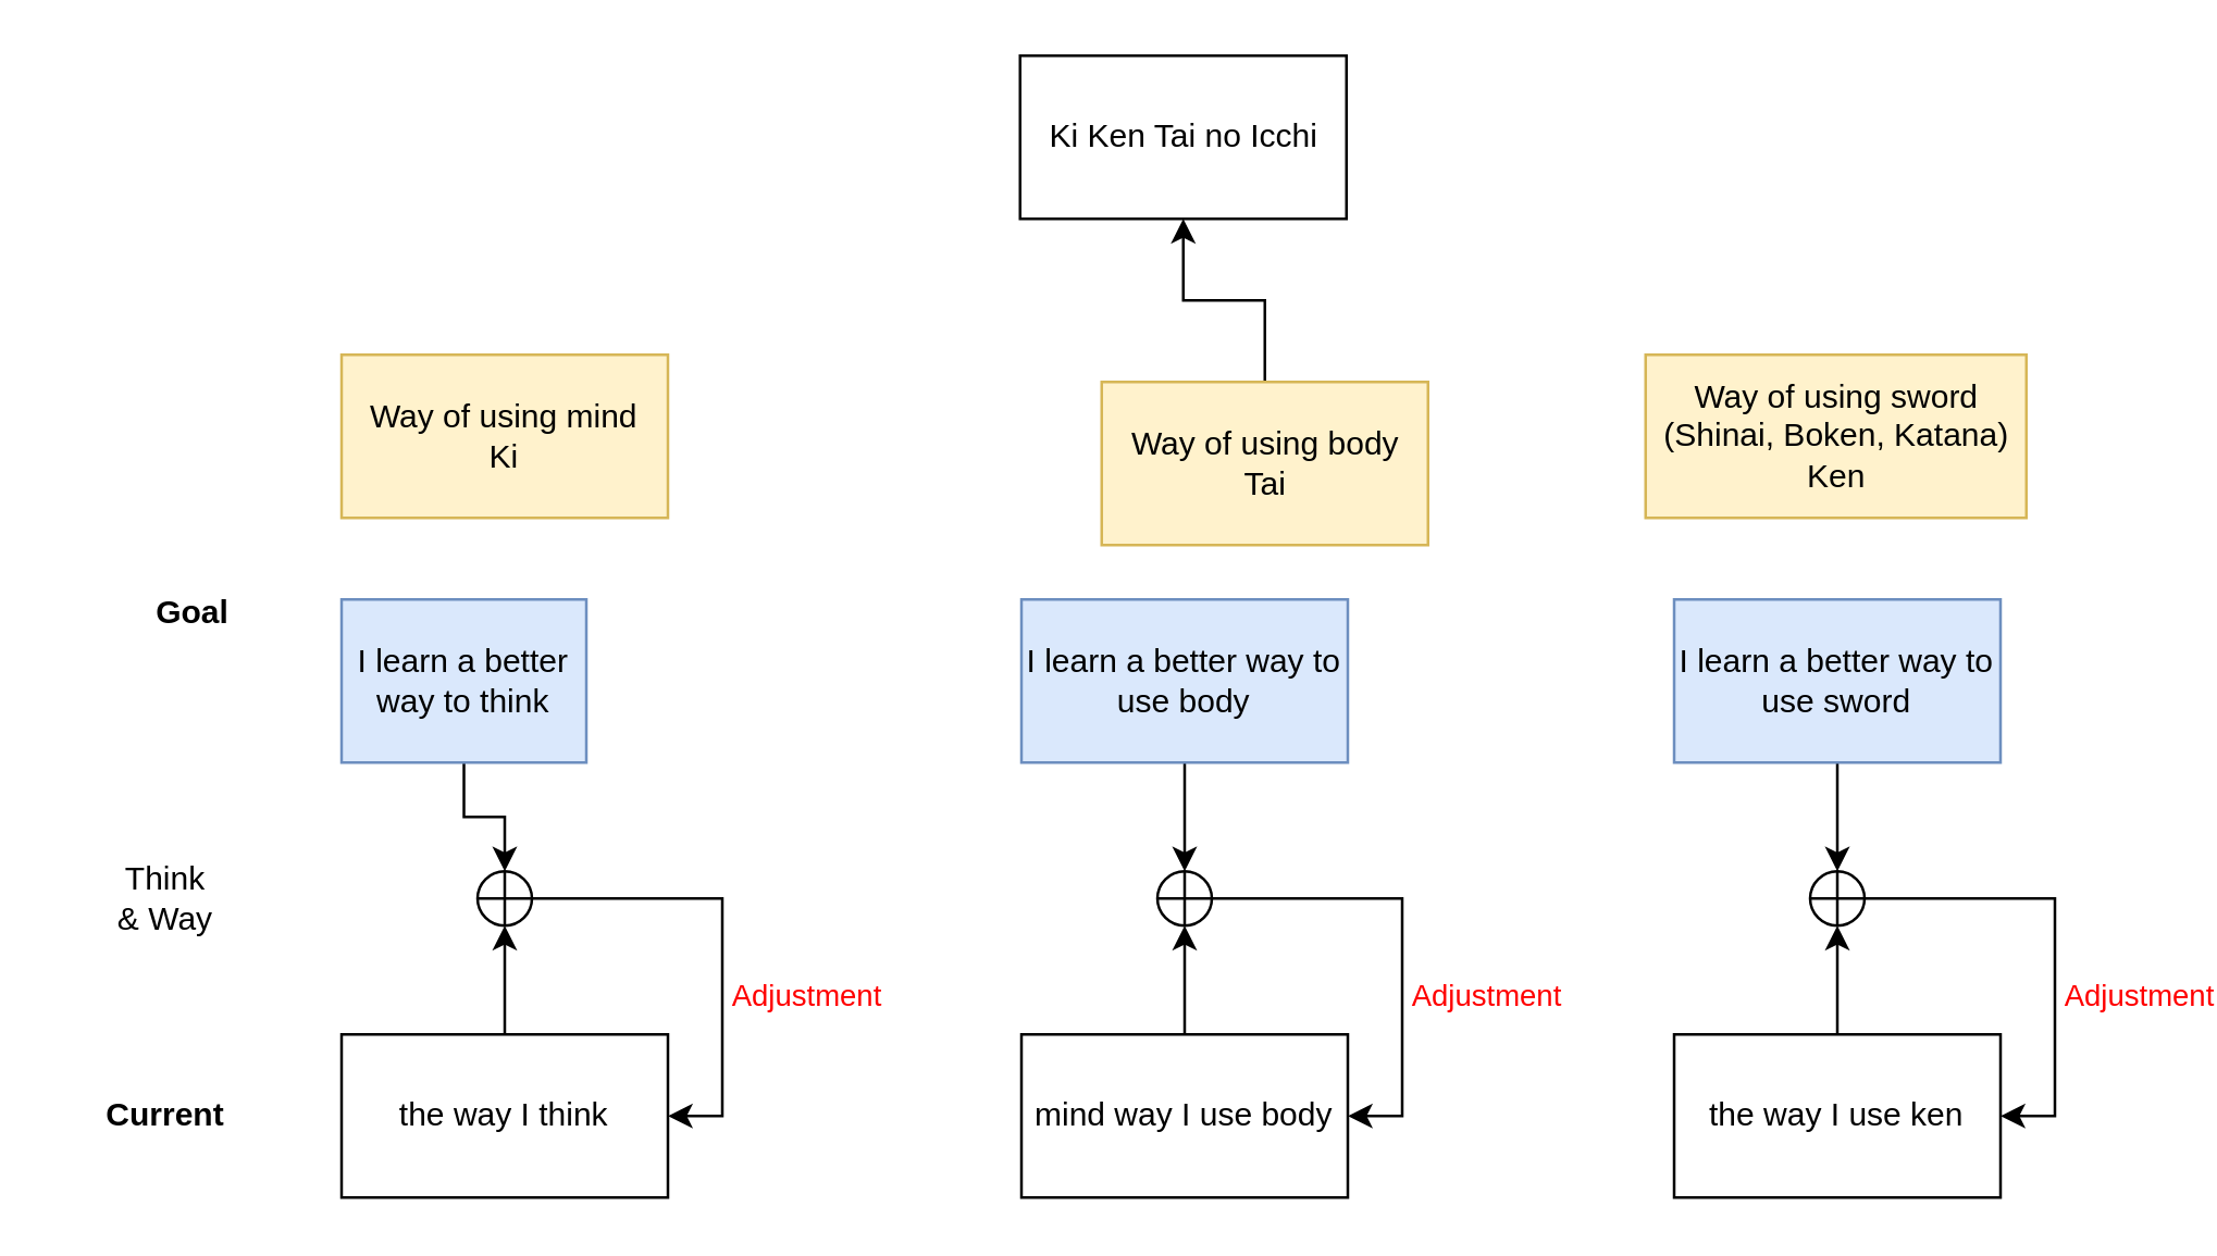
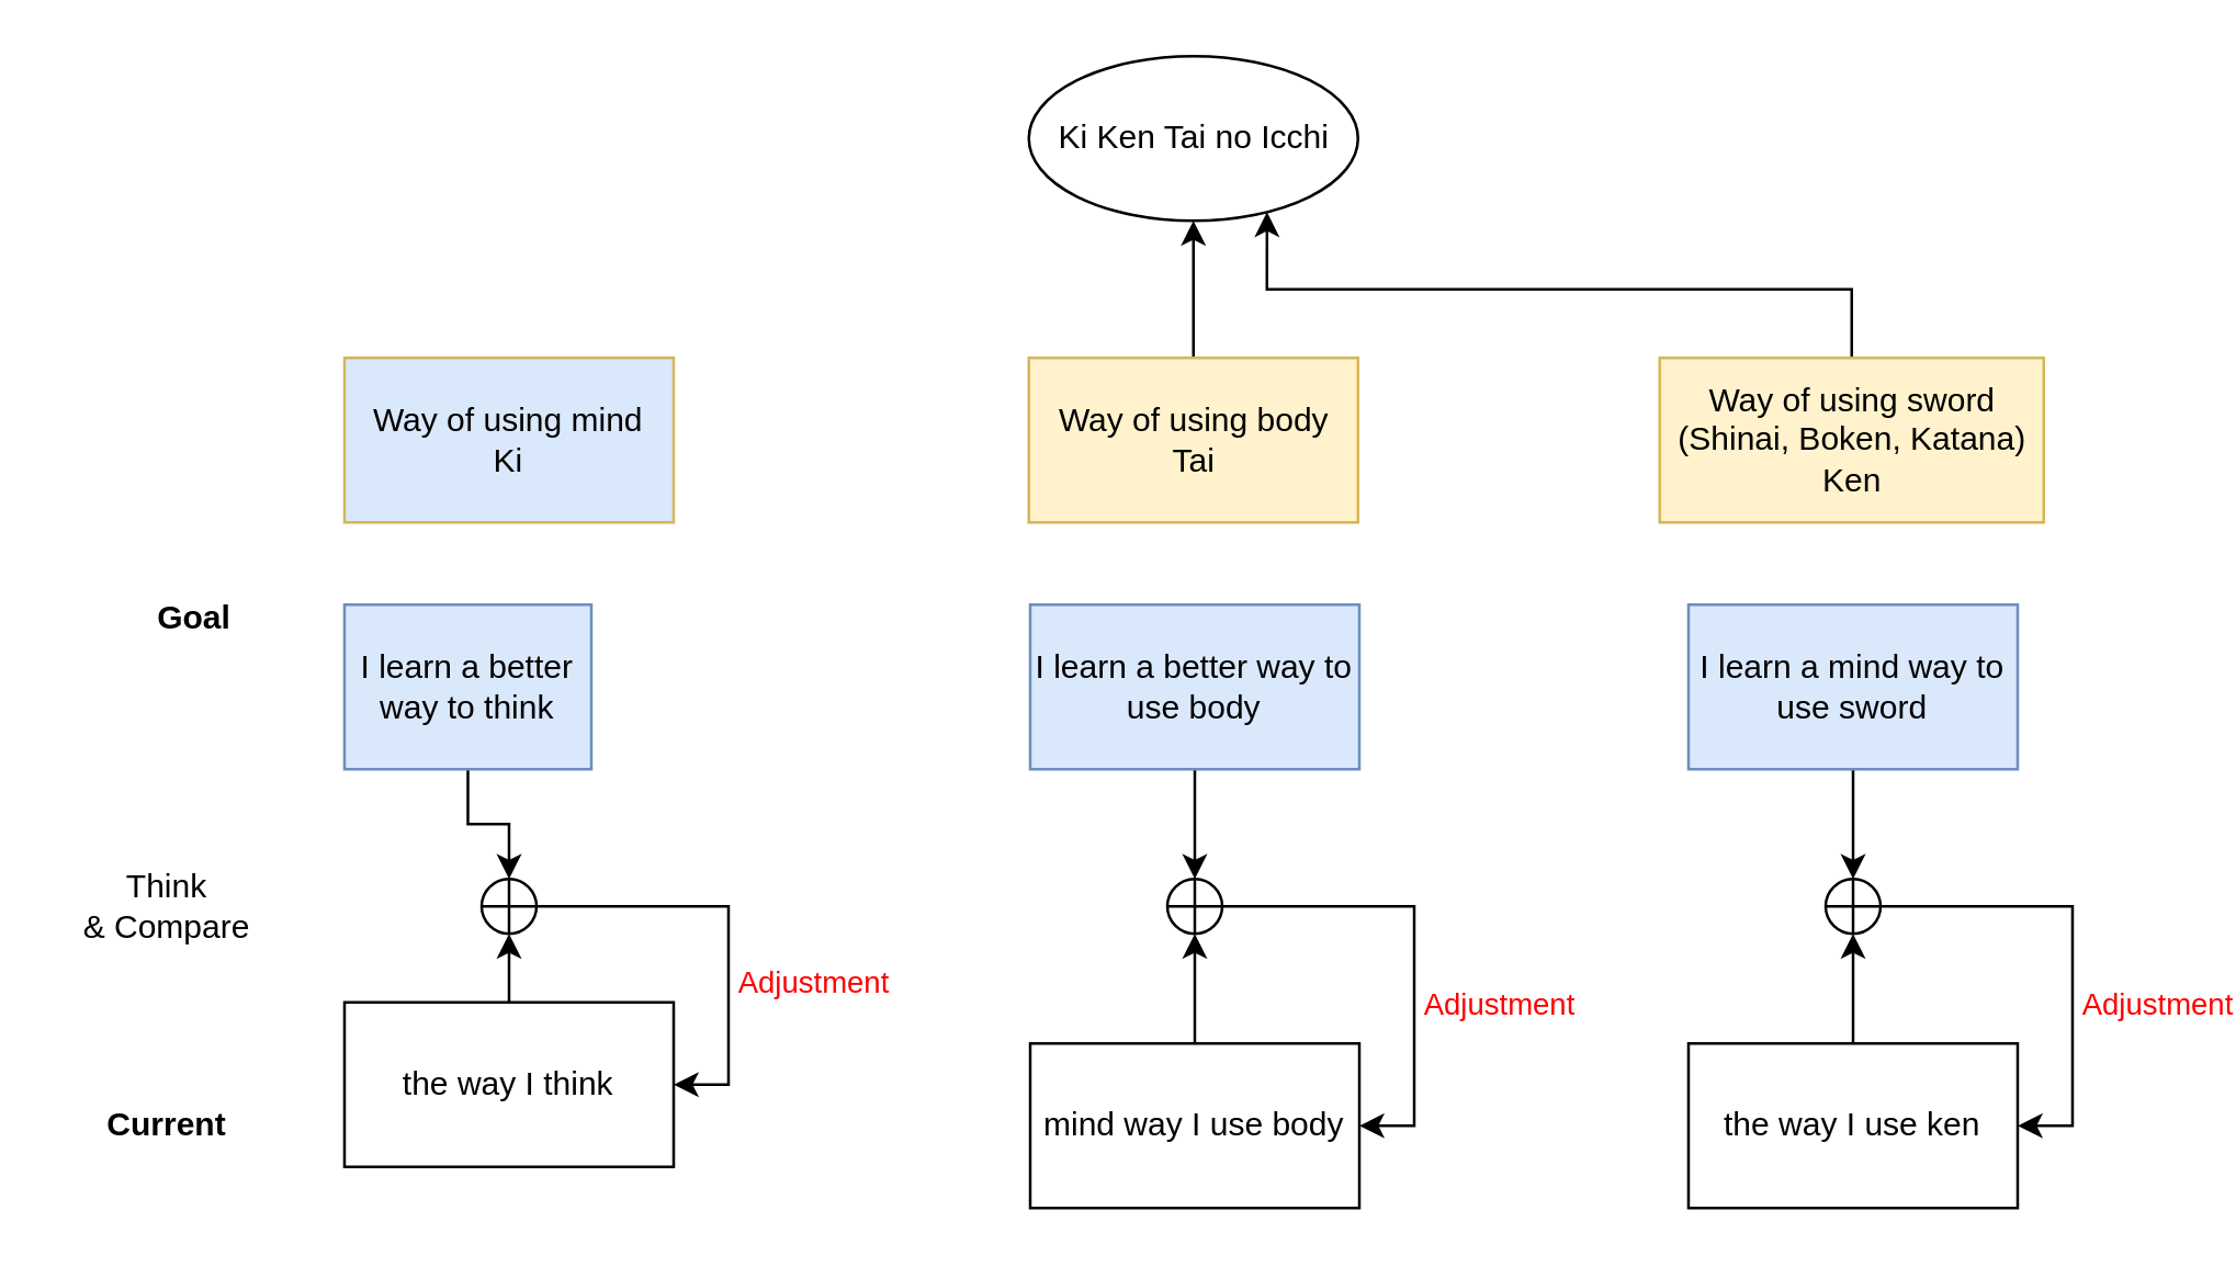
- <mxCell id="2" value="Ki Ken Tai no Icchi" style="whiteSpace=wrap;html=1;" parent="1" vertex="1"><mxGeometry x="374.5" y="20" width="120" height="60" as="geometry" /></mxCell>
+ <mxCell id="2" value="Ki Ken Tai no Icchi" style="ellipse;whiteSpace=wrap;html=1;" parent="1" vertex="1"><mxGeometry x="374.5" y="20" width="120" height="60" as="geometry" /></mxCell>
+ <mxCell id="27" style="edgeStyle=orthogonalEdgeStyle;rounded=0;orthogonalLoop=1;jettySize=auto;html=1;exitX=0.5;exitY=0;exitDx=0;exitDy=0;entryX=0.75;entryY=1;entryDx=0;entryDy=0;" parent="1" source="28" target="2" edge="1"><mxGeometry relative="1" as="geometry" /></mxCell>
- <mxCell id="24" value="&lt;span style=&quot;text-wrap-mode: nowrap;&quot;&gt;Way of using mind&lt;/span&gt;&lt;div&gt;&lt;span style=&quot;text-wrap-mode: nowrap;&quot;&gt;Ki&lt;/span&gt;&lt;/div&gt;" style="whiteSpace=wrap;html=1;fillColor=#fff2cc;strokeColor=#d6b656;fontColor=default;" parent="1" vertex="1"><mxGeometry x="125" y="130" width="120" height="60" as="geometry" /></mxCell>
+ <mxCell id="24" value="&lt;span style=&quot;text-wrap-mode: nowrap;&quot;&gt;Way of using mind&lt;/span&gt;&lt;div&gt;&lt;span style=&quot;text-wrap-mode: nowrap;&quot;&gt;Ki&lt;/span&gt;&lt;/div&gt;" style="whiteSpace=wrap;html=1;fillColor=#dae8fc;strokeColor=#d6b656;fontColor=default;" parent="1" vertex="1"><mxGeometry x="125" y="130" width="120" height="60" as="geometry" /></mxCell>
- <mxCell id="26" value="&lt;span style=&quot;text-wrap-mode: nowrap;&quot;&gt;Way of using body&lt;/span&gt;&lt;div&gt;&lt;span style=&quot;text-wrap-mode: nowrap;&quot;&gt;Tai&lt;/span&gt;&lt;/div&gt;" style="whiteSpace=wrap;html=1;fillColor=#fff2cc;strokeColor=#d6b656;fontColor=default;" parent="1" vertex="1"><mxGeometry x="404.5" y="140" width="120" height="60" as="geometry" /></mxCell>
+ <mxCell id="26" value="&lt;span style=&quot;text-wrap-mode: nowrap;&quot;&gt;Way of using body&lt;/span&gt;&lt;div&gt;&lt;span style=&quot;text-wrap-mode: nowrap;&quot;&gt;Tai&lt;/span&gt;&lt;/div&gt;" style="whiteSpace=wrap;html=1;fillColor=#fff2cc;strokeColor=#d6b656;fontColor=default;" parent="1" vertex="1"><mxGeometry x="374.5" y="130" width="120" height="60" as="geometry" /></mxCell>
- <mxCell id="18" value="I learn a better way to use sword" style="whiteSpace=wrap;html=1;fillColor=#dae8fc;strokeColor=#6c8ebf;" parent="1" vertex="1"><mxGeometry x="615" y="220" width="120" height="60" as="geometry" /></mxCell>
+ <mxCell id="18" value="I learn a mind way to use sword" style="whiteSpace=wrap;html=1;fillColor=#dae8fc;strokeColor=#6c8ebf;" parent="1" vertex="1"><mxGeometry x="615" y="220" width="120" height="60" as="geometry" /></mxCell>
- <mxCell id="31" value="Think&lt;div&gt;&amp;amp; Way&lt;/div&gt;" style="text;html=1;align=center;verticalAlign=middle;resizable=0;points=[];autosize=1;strokeColor=none;fillColor=none;" parent="1" vertex="1"><mxGeometry x="20" y="310" width="80" height="40" as="geometry" /></mxCell>
+ <mxCell id="31" value="Think&lt;div&gt;&amp;amp; Compare&lt;/div&gt;" style="text;html=1;align=center;verticalAlign=middle;resizable=0;points=[];autosize=1;strokeColor=none;fillColor=none;" parent="1" vertex="1"><mxGeometry x="20" y="310" width="80" height="40" as="geometry" /></mxCell>
- <mxCell id="6" value="the way I think" style="whiteSpace=wrap;html=1;" parent="1" vertex="1"><mxGeometry x="125" y="380" width="120" height="60" as="geometry" /></mxCell>
+ <mxCell id="6" value="the way I think" style="whiteSpace=wrap;html=1;" parent="1" vertex="1"><mxGeometry x="125" y="365" width="120" height="60" as="geometry" /></mxCell>
